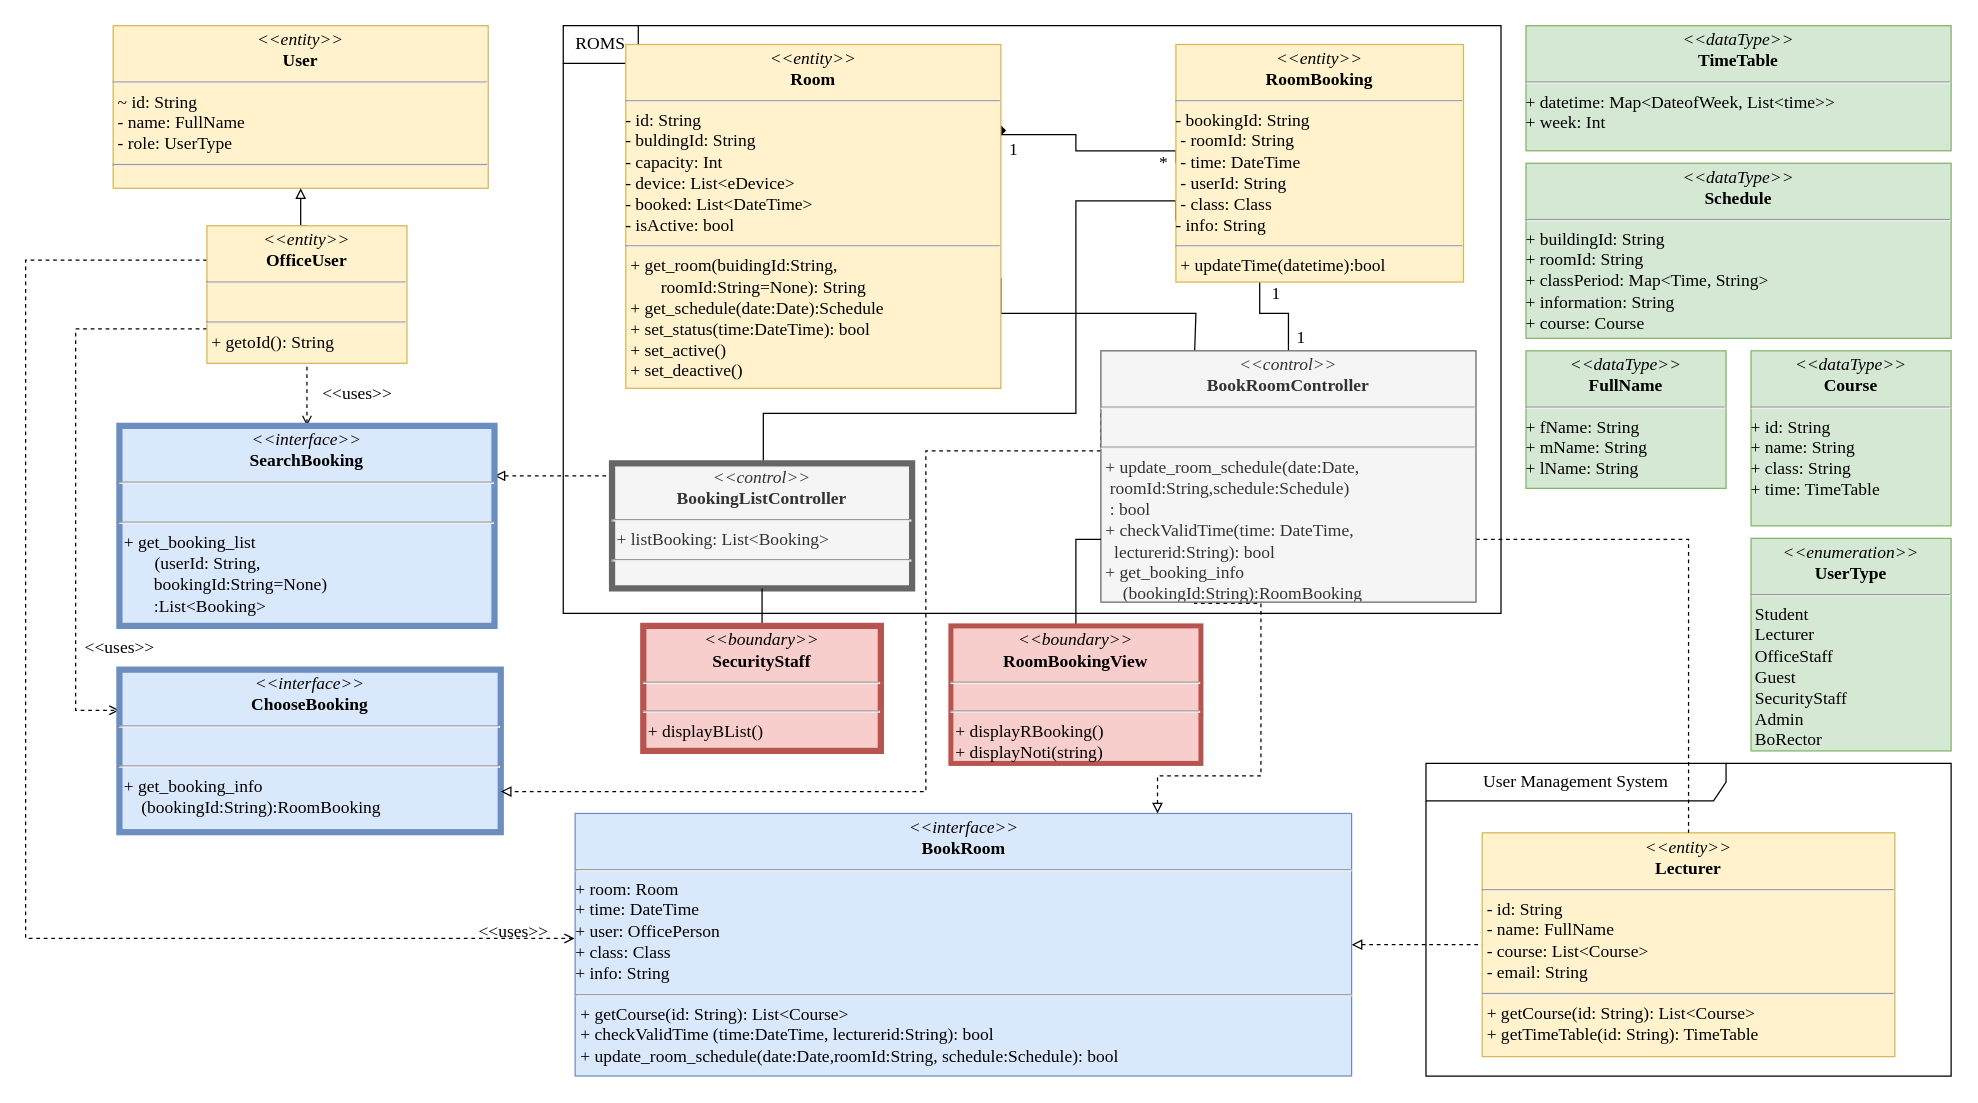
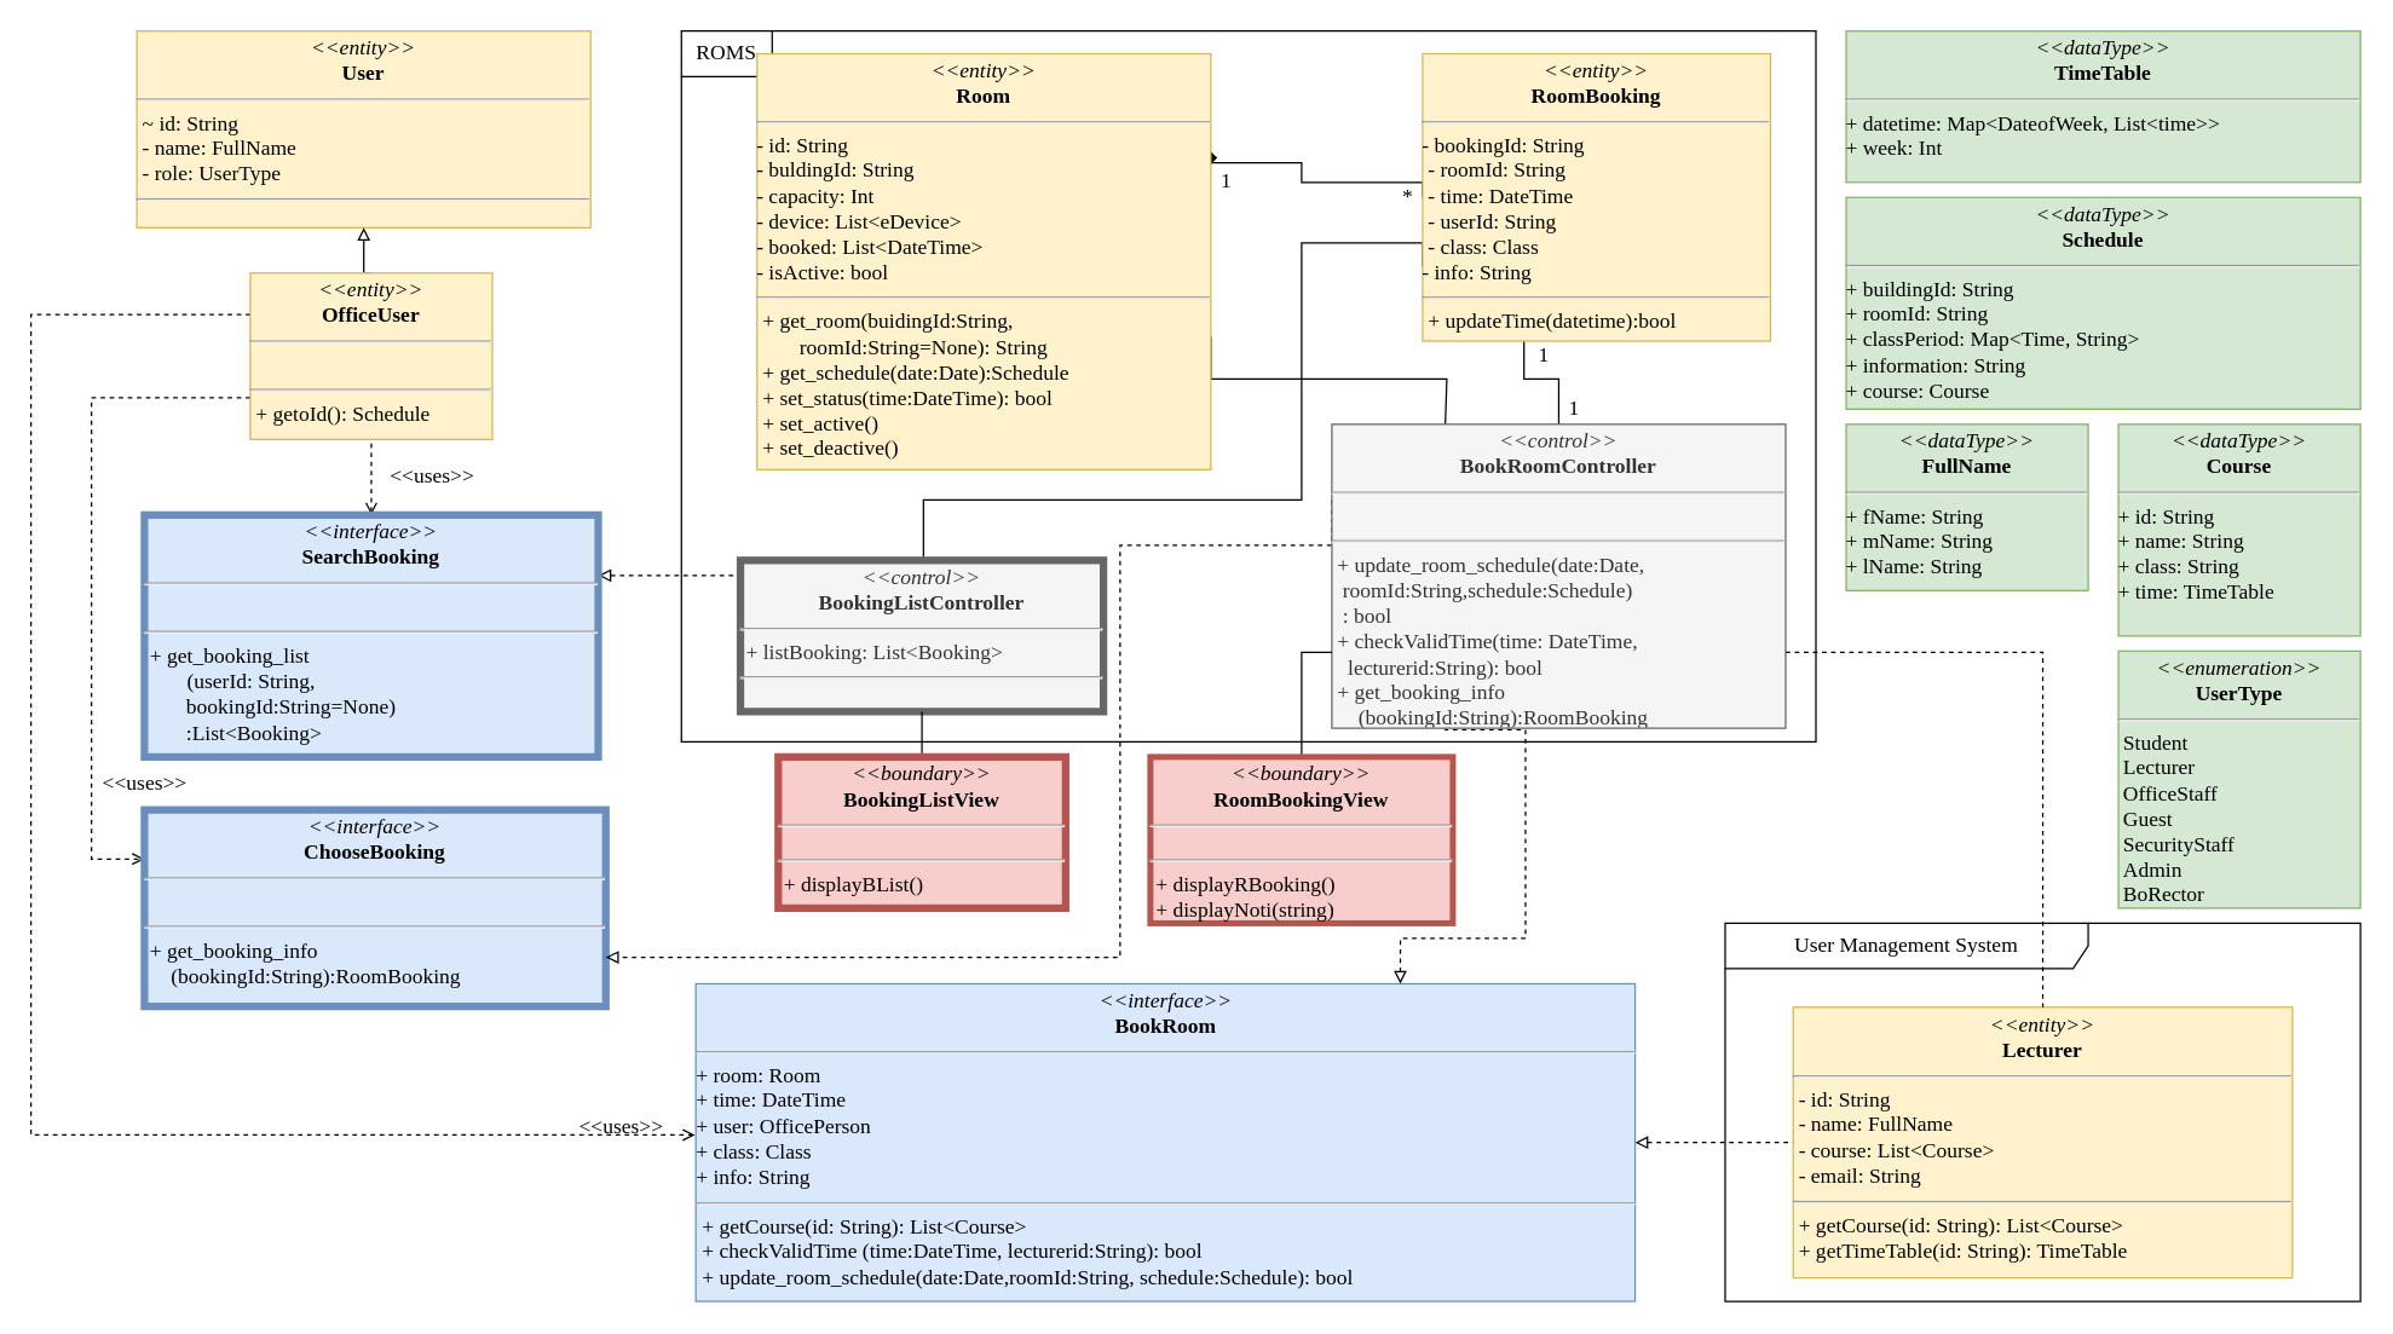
- <mxCell id="6" value="&lt;p style=&quot;margin: 4px 0px 0px ; text-align: center ; font-size: 14px&quot;&gt;&lt;i style=&quot;font-size: 14px&quot;&gt;&amp;lt;&amp;lt;entity&amp;gt;&amp;gt;&lt;/i&gt;&lt;br style=&quot;font-size: 14px&quot;&gt;&lt;b style=&quot;font-size: 14px&quot;&gt;OfficeUser&lt;/b&gt;&lt;/p&gt;&lt;hr style=&quot;font-size: 14px&quot;&gt;&lt;br style=&quot;font-size: 14px&quot;&gt;&lt;hr style=&quot;font-size: 14px&quot;&gt;&lt;p style=&quot;margin: 0px 0px 0px 4px ; font-size: 14px&quot;&gt;+ getoId(): String&lt;br style=&quot;font-size: 14px&quot;&gt;&lt;/p&gt;" style="verticalAlign=top;align=left;overflow=fill;fontSize=14;fontFamily=Lucida Console;html=1;fillColor=#fff2cc;strokeColor=#d6b656;" parent="1" vertex="1"><mxGeometry x="165" y="180" width="160" height="110" as="geometry" /></mxCell>
+ <mxCell id="6" value="&lt;p style=&quot;margin: 4px 0px 0px ; text-align: center ; font-size: 14px&quot;&gt;&lt;i style=&quot;font-size: 14px&quot;&gt;&amp;lt;&amp;lt;entity&amp;gt;&amp;gt;&lt;/i&gt;&lt;br style=&quot;font-size: 14px&quot;&gt;&lt;b style=&quot;font-size: 14px&quot;&gt;OfficeUser&lt;/b&gt;&lt;/p&gt;&lt;hr style=&quot;font-size: 14px&quot;&gt;&lt;br style=&quot;font-size: 14px&quot;&gt;&lt;hr style=&quot;font-size: 14px&quot;&gt;&lt;p style=&quot;margin: 0px 0px 0px 4px ; font-size: 14px&quot;&gt;+ getoId(): Schedule&lt;br style=&quot;font-size: 14px&quot;&gt;&lt;/p&gt;" style="verticalAlign=top;align=left;overflow=fill;fontSize=14;fontFamily=Lucida Console;html=1;fillColor=#fff2cc;strokeColor=#d6b656;" parent="1" vertex="1"><mxGeometry x="165" y="180" width="160" height="110" as="geometry" /></mxCell>
- <mxCell id="37" value="&lt;p style=&quot;margin: 4px 0px 0px ; text-align: center ; font-size: 14px&quot;&gt;&lt;i style=&quot;font-size: 14px&quot;&gt;&amp;lt;&amp;lt;boundary&amp;gt;&amp;gt;&lt;/i&gt;&lt;br style=&quot;font-size: 14px&quot;&gt;&lt;b style=&quot;font-size: 14px&quot;&gt;SecurityStaff&lt;/b&gt;&lt;/p&gt;&lt;hr style=&quot;font-size: 14px&quot;&gt;&lt;p style=&quot;margin: 0px 0px 0px 4px ; font-size: 6px&quot;&gt;&lt;br&gt;&lt;/p&gt;&lt;hr style=&quot;font-size: 14px&quot;&gt;&lt;p style=&quot;margin: 0px 0px 0px 4px ; font-size: 14px&quot;&gt;+ displayBList()&lt;/p&gt;" style="verticalAlign=top;align=left;overflow=fill;fontSize=14;fontFamily=Lucida Console;html=1;fillColor=#f8cecc;strokeColor=#b85450;strokeWidth=5;" vertex="1" parent="1"><mxGeometry x="514" y="500" width="190" height="100" as="geometry" /></mxCell>
+ <mxCell id="37" value="&lt;p style=&quot;margin: 4px 0px 0px ; text-align: center ; font-size: 14px&quot;&gt;&lt;i style=&quot;font-size: 14px&quot;&gt;&amp;lt;&amp;lt;boundary&amp;gt;&amp;gt;&lt;/i&gt;&lt;br style=&quot;font-size: 14px&quot;&gt;&lt;b style=&quot;font-size: 14px&quot;&gt;BookingListView&lt;/b&gt;&lt;/p&gt;&lt;hr style=&quot;font-size: 14px&quot;&gt;&lt;p style=&quot;margin: 0px 0px 0px 4px ; font-size: 6px&quot;&gt;&lt;br&gt;&lt;/p&gt;&lt;hr style=&quot;font-size: 14px&quot;&gt;&lt;p style=&quot;margin: 0px 0px 0px 4px ; font-size: 14px&quot;&gt;+ displayBList()&lt;/p&gt;" style="verticalAlign=top;align=left;overflow=fill;fontSize=14;fontFamily=Lucida Console;html=1;fillColor=#f8cecc;strokeColor=#b85450;strokeWidth=5;" vertex="1" parent="1"><mxGeometry x="514" y="500" width="190" height="100" as="geometry" /></mxCell>
